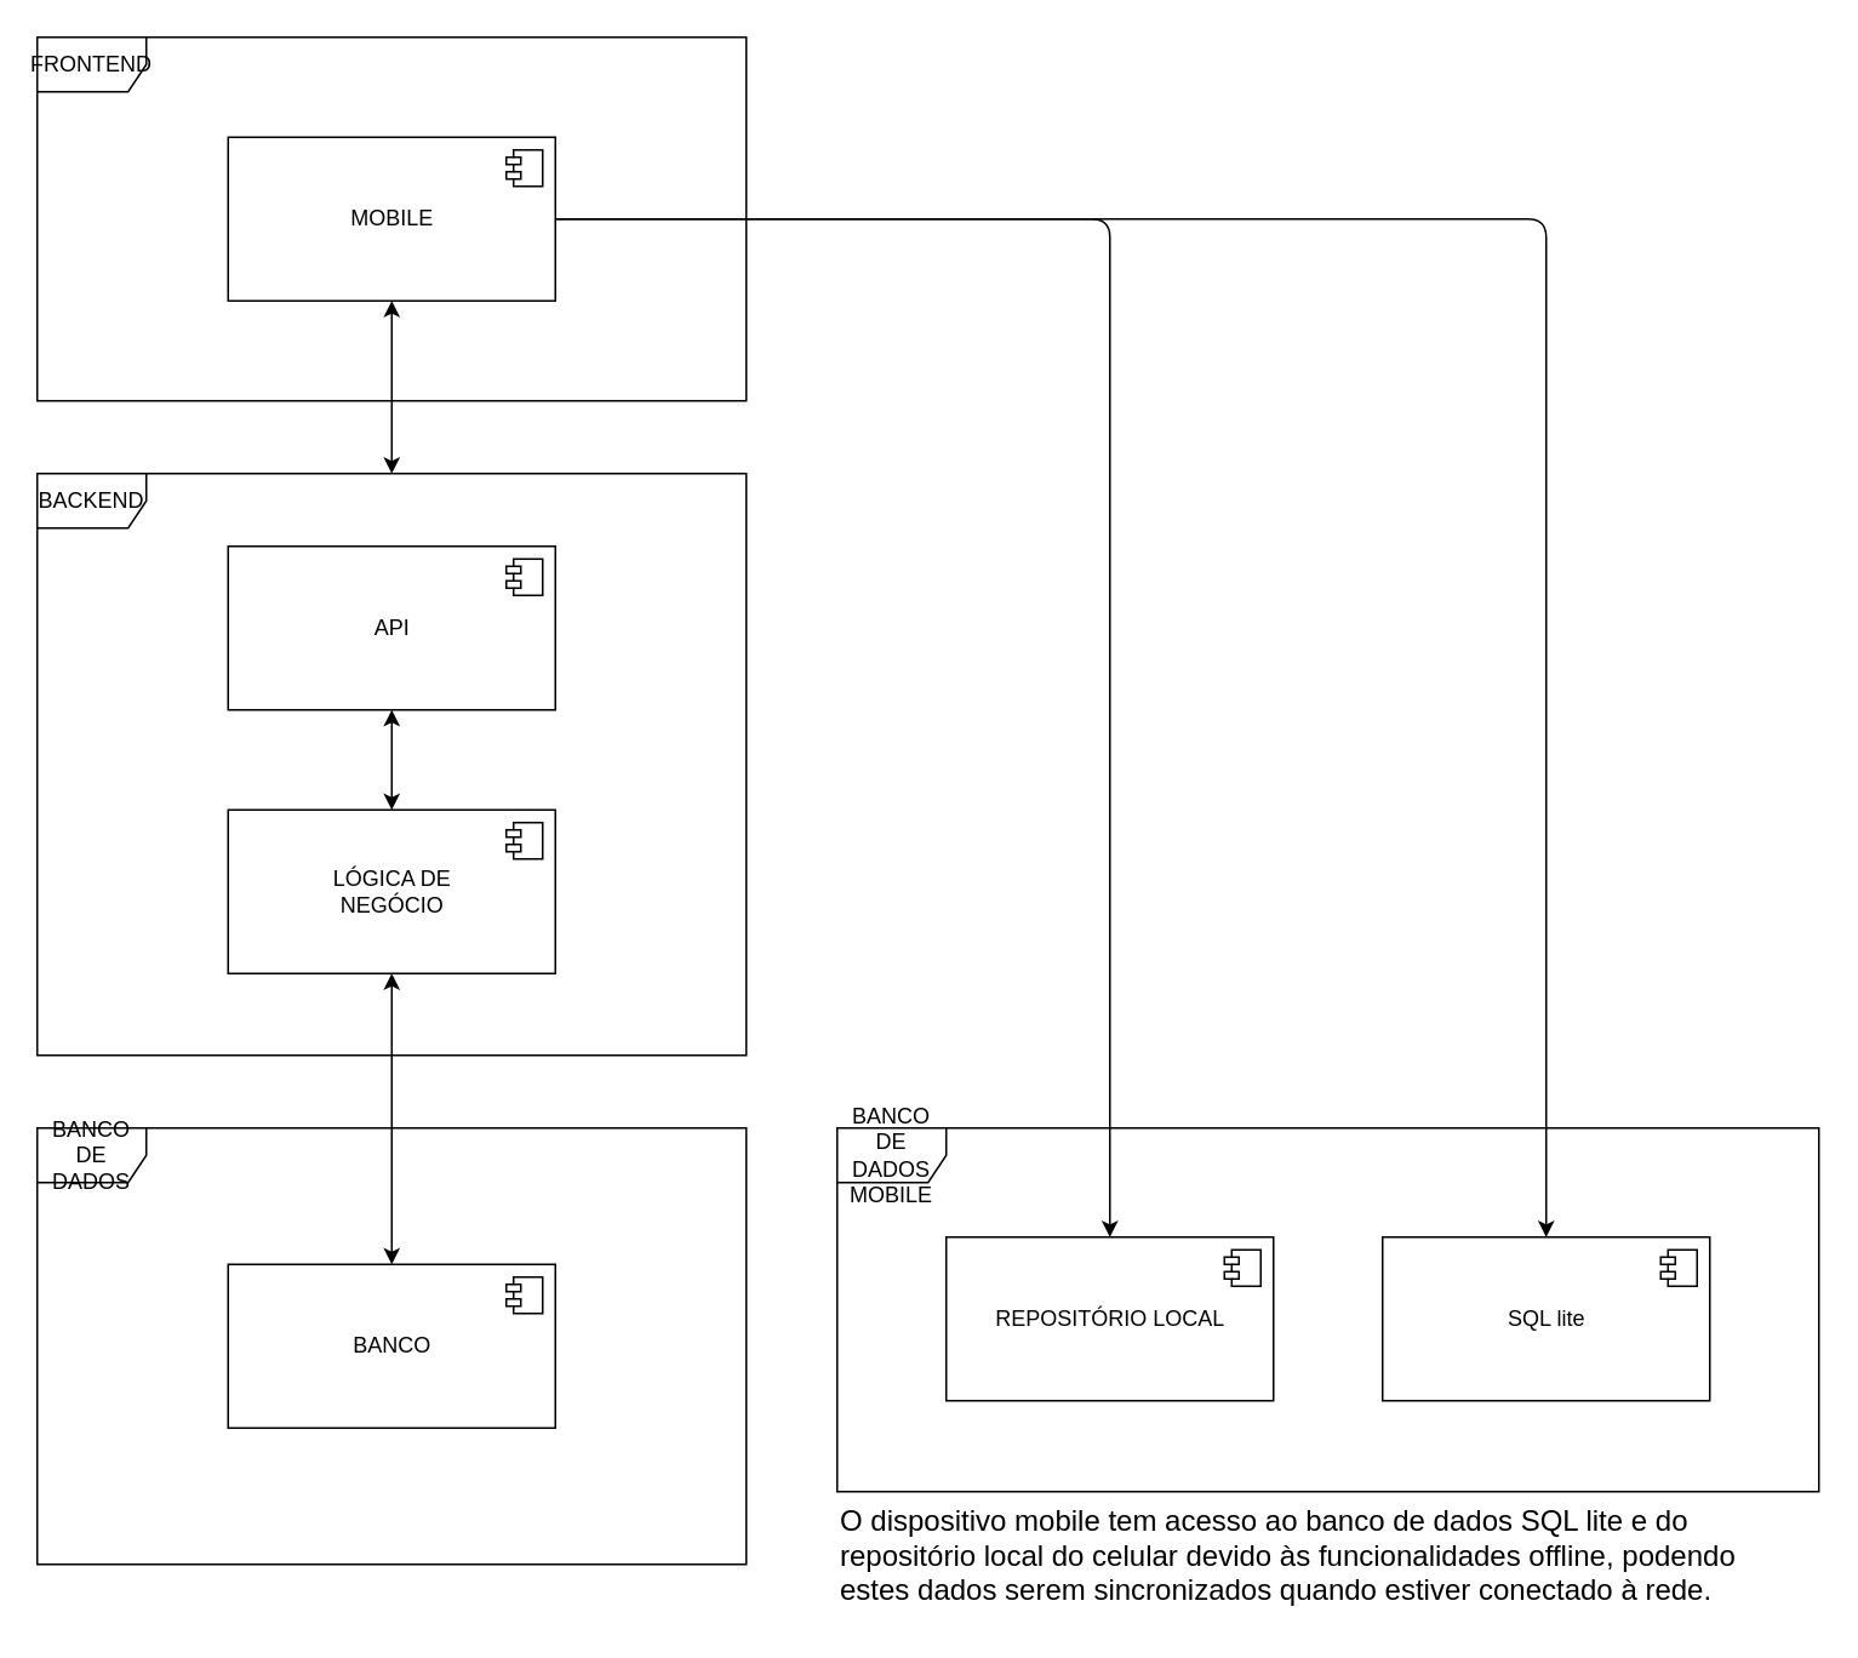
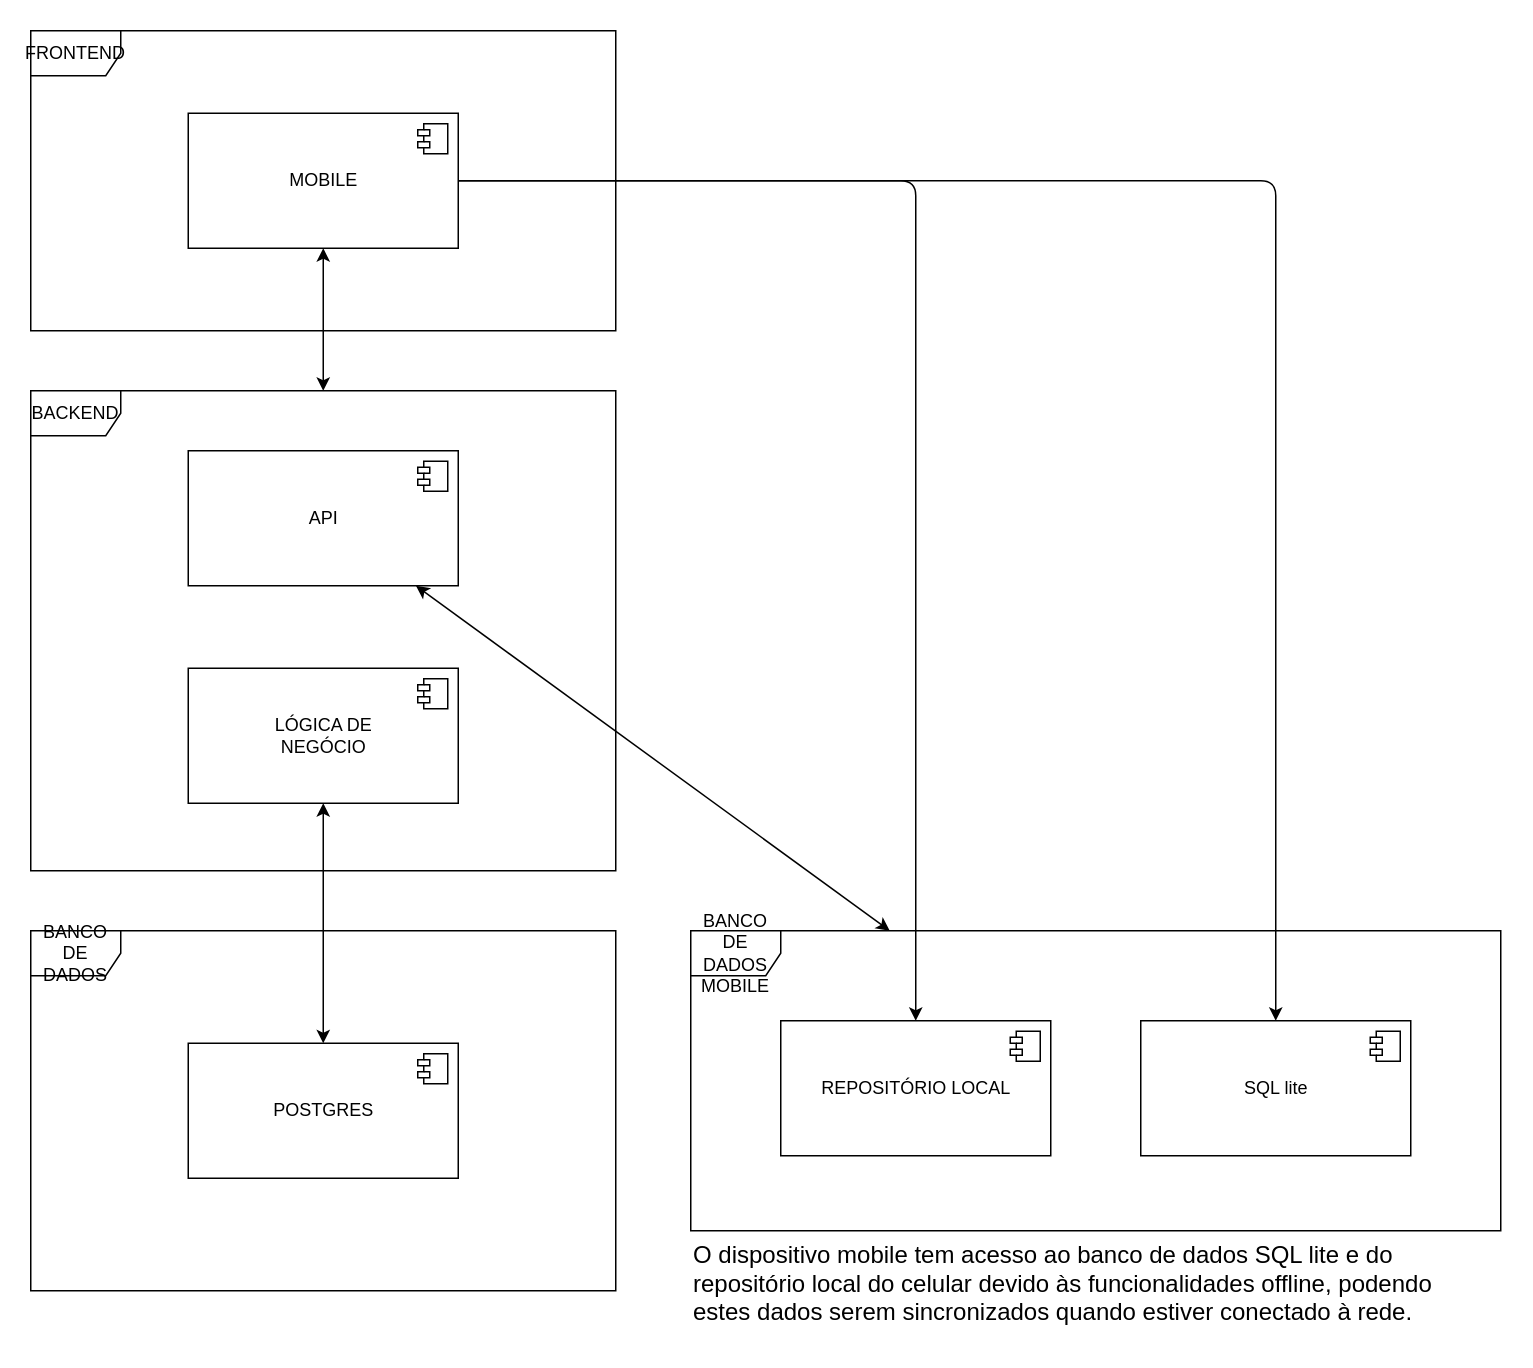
- <mxCell id="6" style="edgeStyle=none;html=1;startArrow=classic;startFill=1;" parent="1" source="7" target="10" edge="1"><mxGeometry relative="1" as="geometry" /></mxCell>
+ <mxCell id="6" style="edgeStyle=none;html=1;startArrow=classic;startFill=1;" parent="1" source="7" target="2" edge="1"><mxGeometry relative="1" as="geometry" /></mxCell>
- <mxCell id="13" value="BANCO" style="html=1;dropTarget=0;" parent="1" vertex="1"><mxGeometry x="125" y="695" width="180" height="90" as="geometry" /></mxCell>
+ <mxCell id="13" value="POSTGRES" style="html=1;dropTarget=0;" parent="1" vertex="1"><mxGeometry x="125" y="695" width="180" height="90" as="geometry" /></mxCell>
